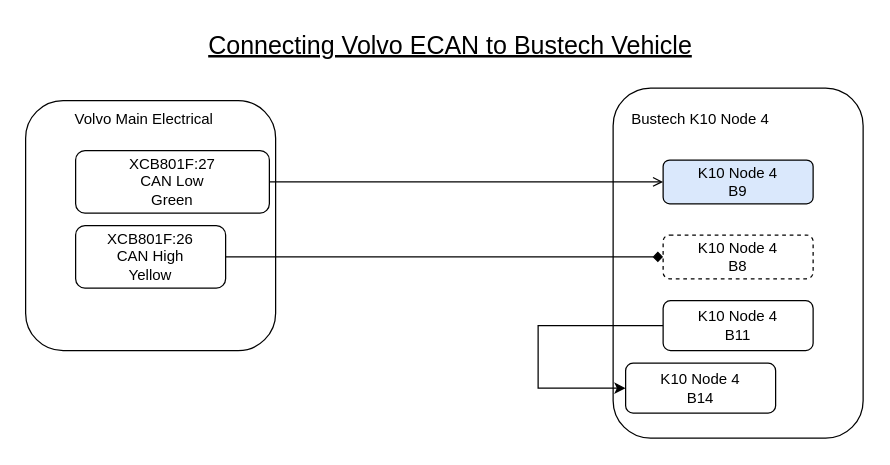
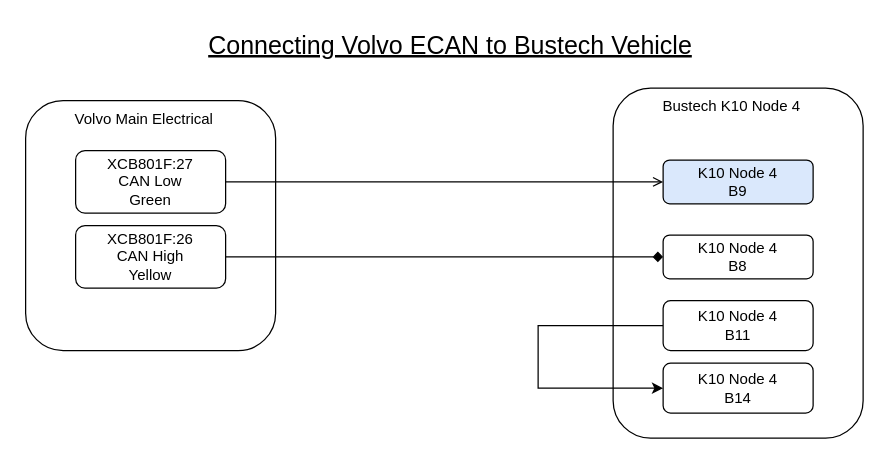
- <mxCell id="3" value="Bustech K10 Node 4" style="text;html=1;align=center;verticalAlign=middle;whiteSpace=wrap;rounded=0;" vertex="1" parent="1"><mxGeometry x="495" y="80" width="130" height="30" as="geometry" /></mxCell>
+ <mxCell id="3" value="Bustech K10 Node 4" style="text;html=1;align=center;verticalAlign=middle;whiteSpace=wrap;rounded=0;" vertex="1" parent="1"><mxGeometry x="520" y="70" width="130" height="30" as="geometry" /></mxCell>
- <mxCell id="6" value="XCB801F:27&lt;div&gt;CAN Low&lt;/div&gt;&lt;div&gt;Green&lt;/div&gt;" style="rounded=1;whiteSpace=wrap;html=1;" vertex="1" parent="1"><mxGeometry x="60" y="120" width="155" height="50" as="geometry" /></mxCell>
+ <mxCell id="6" value="XCB801F:27&lt;div&gt;CAN Low&lt;/div&gt;&lt;div&gt;Green&lt;/div&gt;" style="rounded=1;whiteSpace=wrap;html=1;" vertex="1" parent="1"><mxGeometry x="60" y="120" width="120" height="50" as="geometry" /></mxCell>
- <mxCell id="9" value="&lt;div&gt;K10 Node 4&lt;/div&gt;B8" style="rounded=1;whiteSpace=wrap;html=1;dashed=1;" vertex="1" parent="1"><mxGeometry x="530" y="187.5" width="120" height="35" as="geometry" /></mxCell>
+ <mxCell id="9" value="&lt;div&gt;K10 Node 4&lt;/div&gt;B8" style="rounded=1;whiteSpace=wrap;html=1;" vertex="1" parent="1"><mxGeometry x="530" y="187.5" width="120" height="35" as="geometry" /></mxCell>
- <mxCell id="11" value="&lt;div&gt;K10 Node 4&lt;/div&gt;B14" style="rounded=1;whiteSpace=wrap;html=1;" vertex="1" parent="1"><mxGeometry x="500" y="290" width="120" height="40" as="geometry" /></mxCell>
+ <mxCell id="11" value="&lt;div&gt;K10 Node 4&lt;/div&gt;B14" style="rounded=1;whiteSpace=wrap;html=1;" vertex="1" parent="1"><mxGeometry x="530" y="290" width="120" height="40" as="geometry" /></mxCell>
